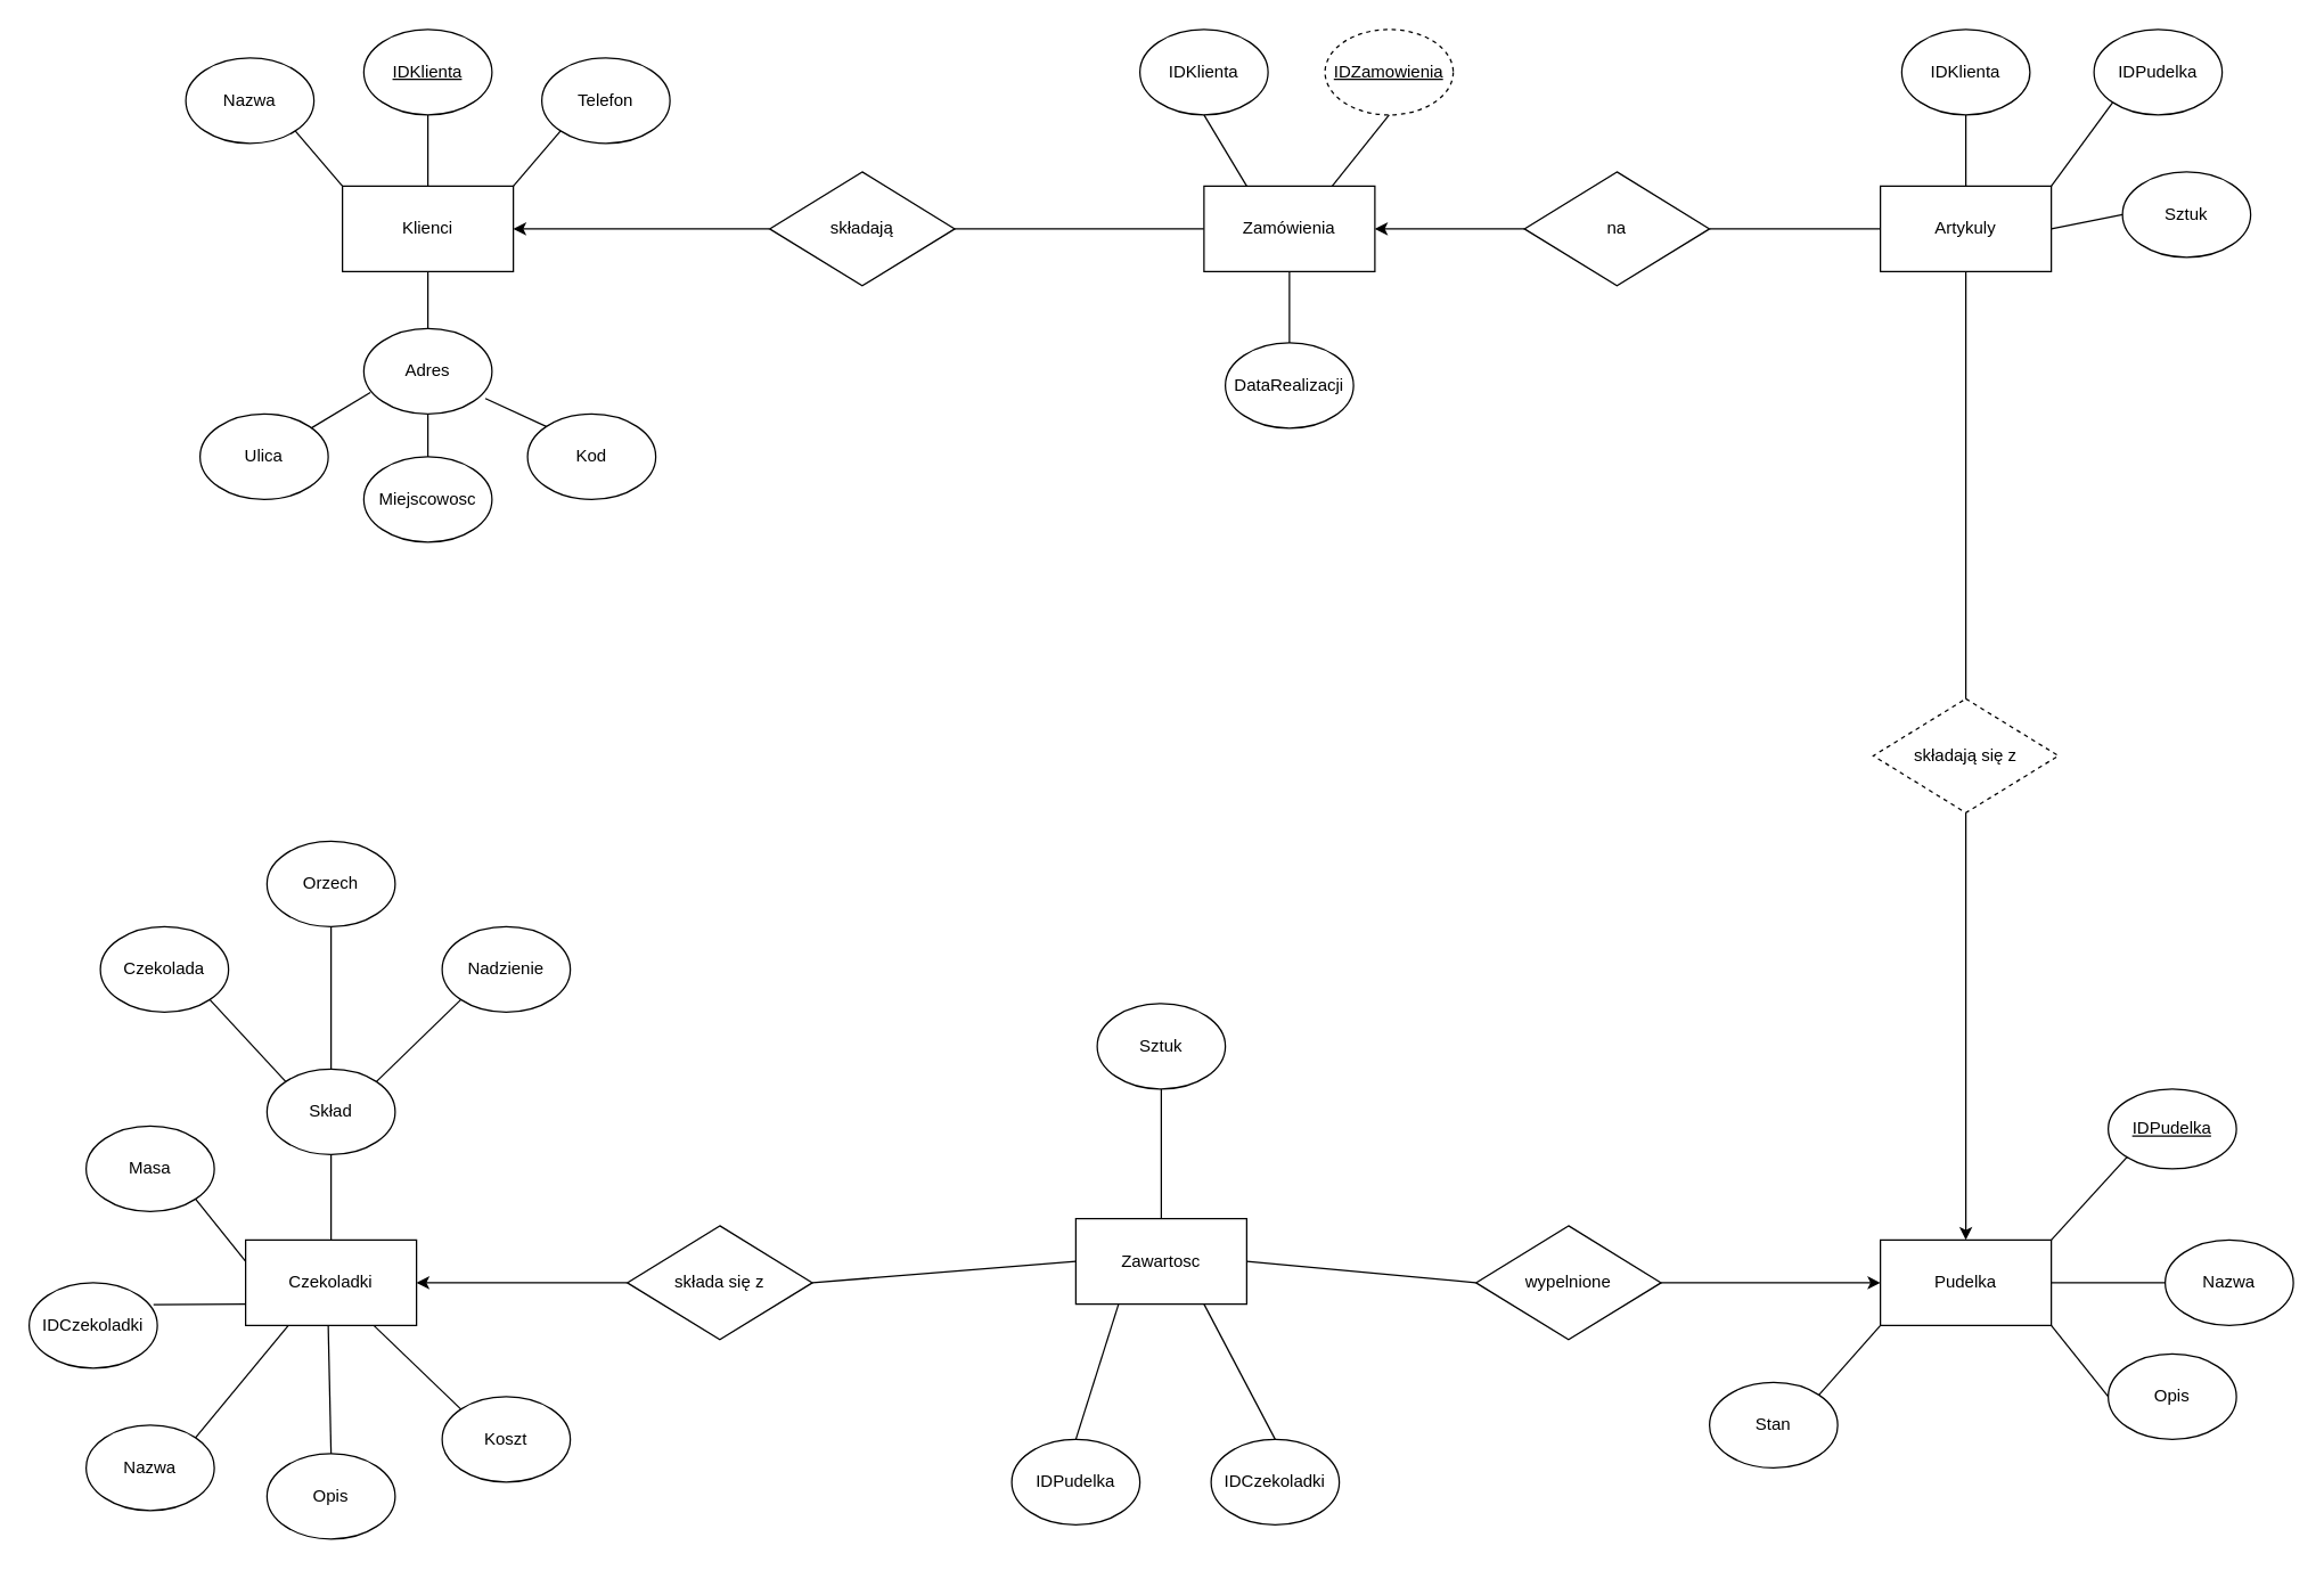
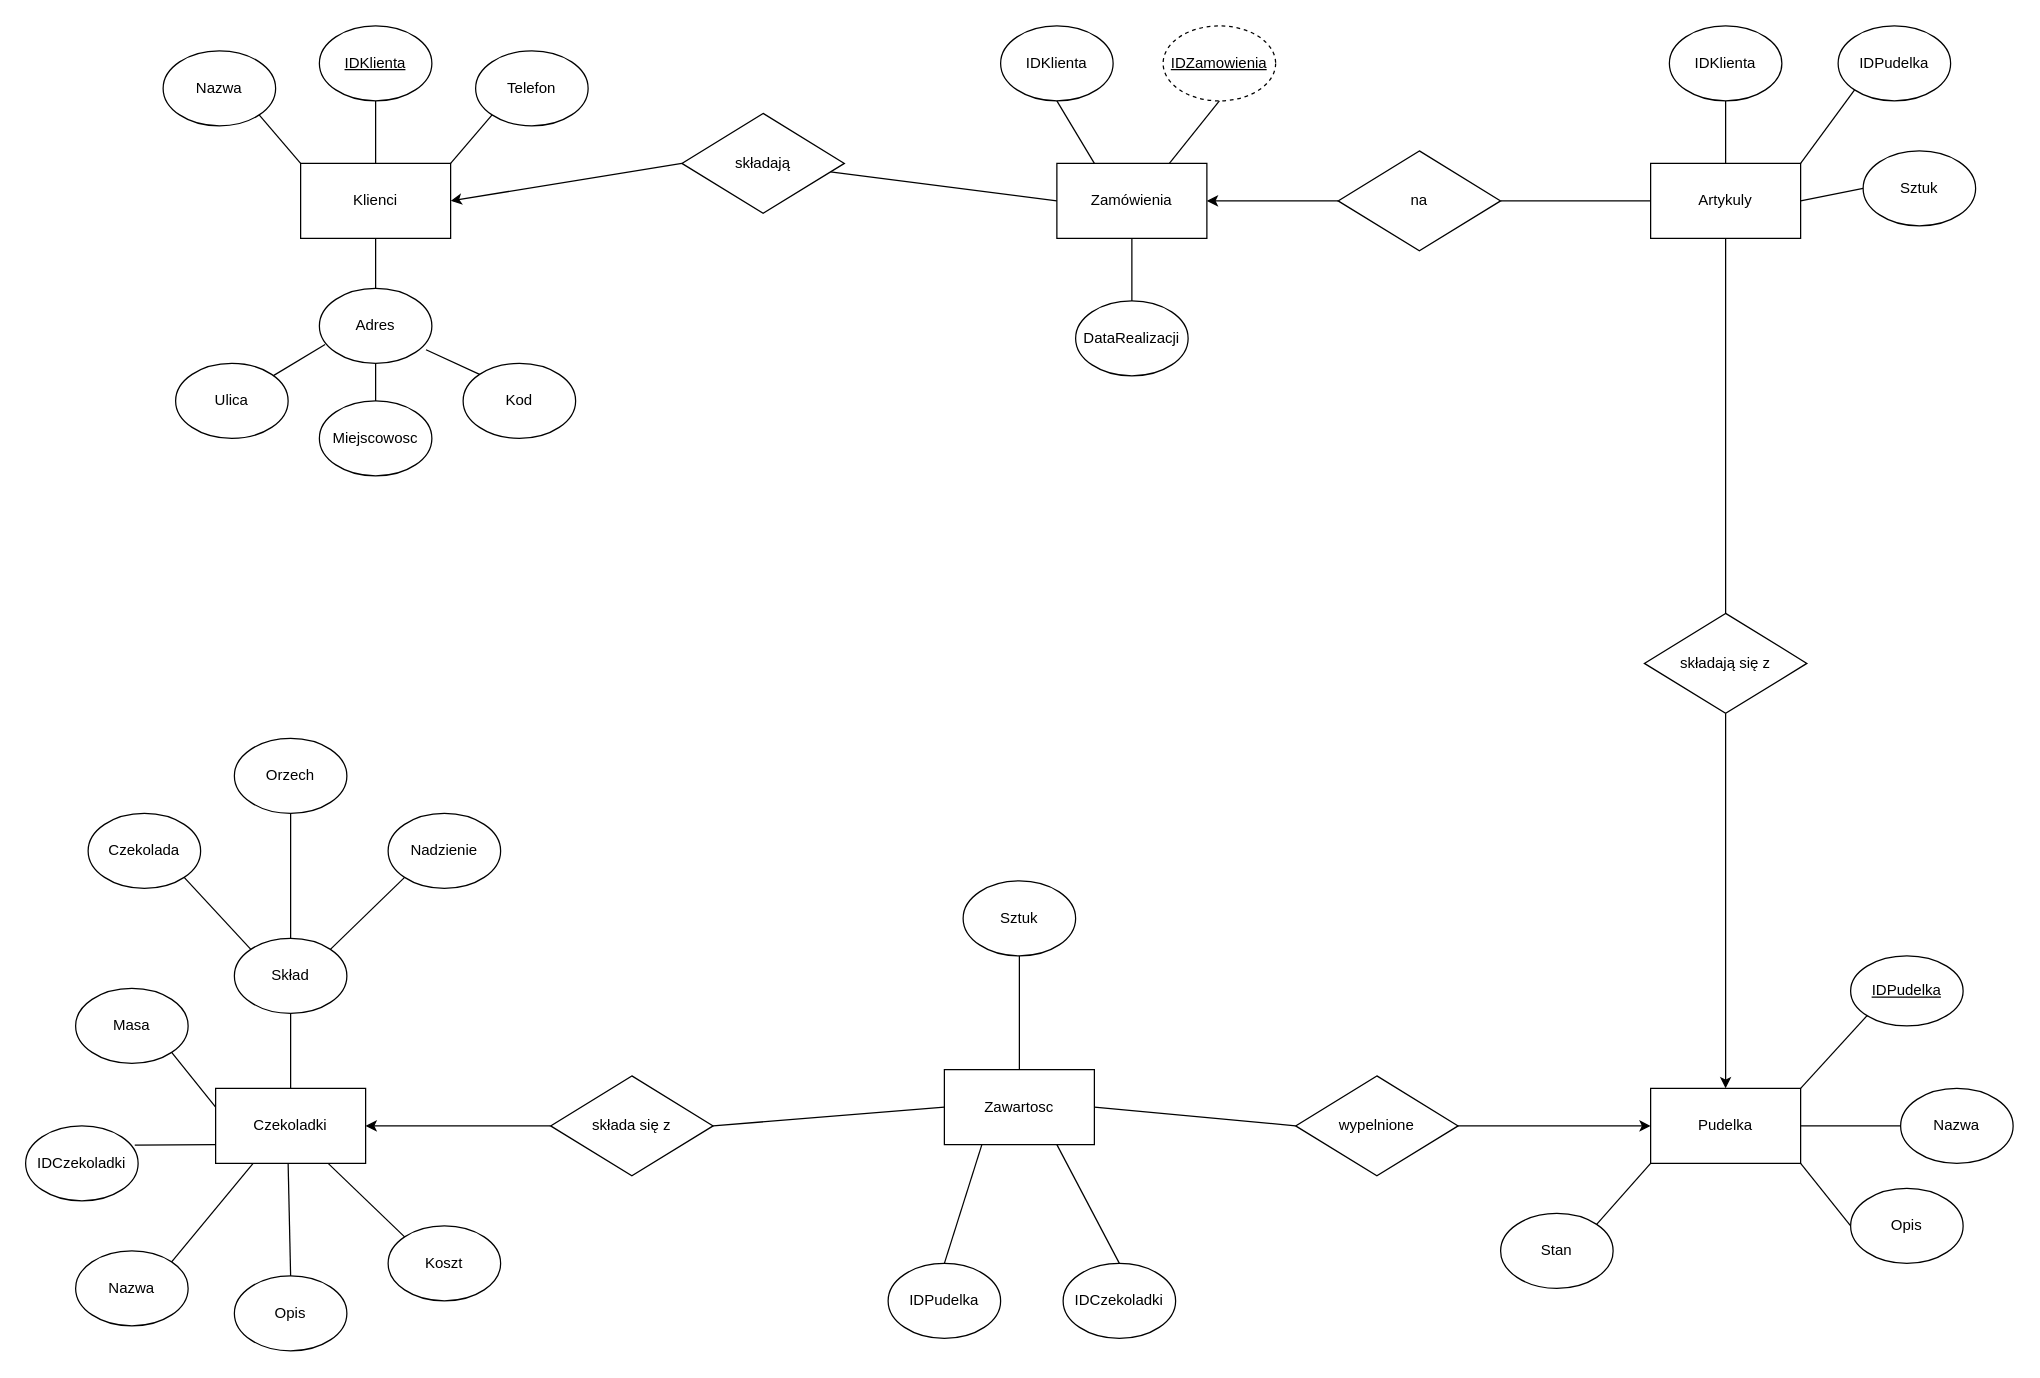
- <mxCell id="23" value="składają" style="rhombus;whiteSpace=wrap;html=1;" parent="1" vertex="1"><mxGeometry x="540" y="120" width="130" height="80" as="geometry" /></mxCell>
+ <mxCell id="23" value="składają" style="rhombus;whiteSpace=wrap;html=1;" parent="1" vertex="1"><mxGeometry x="545" y="90" width="130" height="80" as="geometry" /></mxCell>
- <mxCell id="33" value="składają się z" style="rhombus;whiteSpace=wrap;html=1;dashed=1;" vertex="1" parent="1"><mxGeometry x="1315" y="490" width="130" height="80" as="geometry" /></mxCell>
+ <mxCell id="33" value="składają się z" style="rhombus;whiteSpace=wrap;html=1;" vertex="1" parent="1"><mxGeometry x="1315" y="490" width="130" height="80" as="geometry" /></mxCell>
